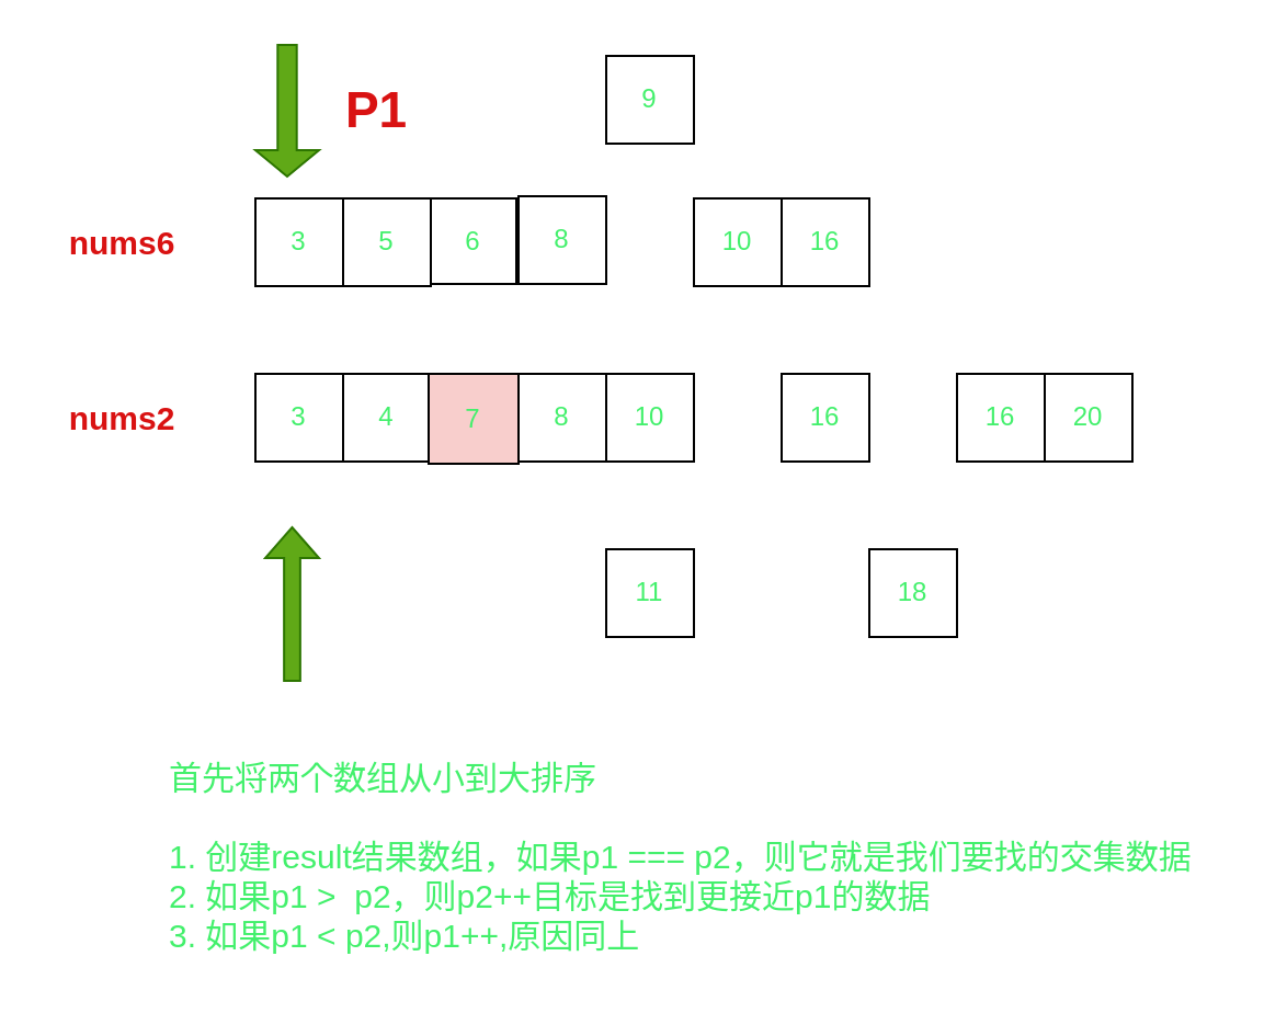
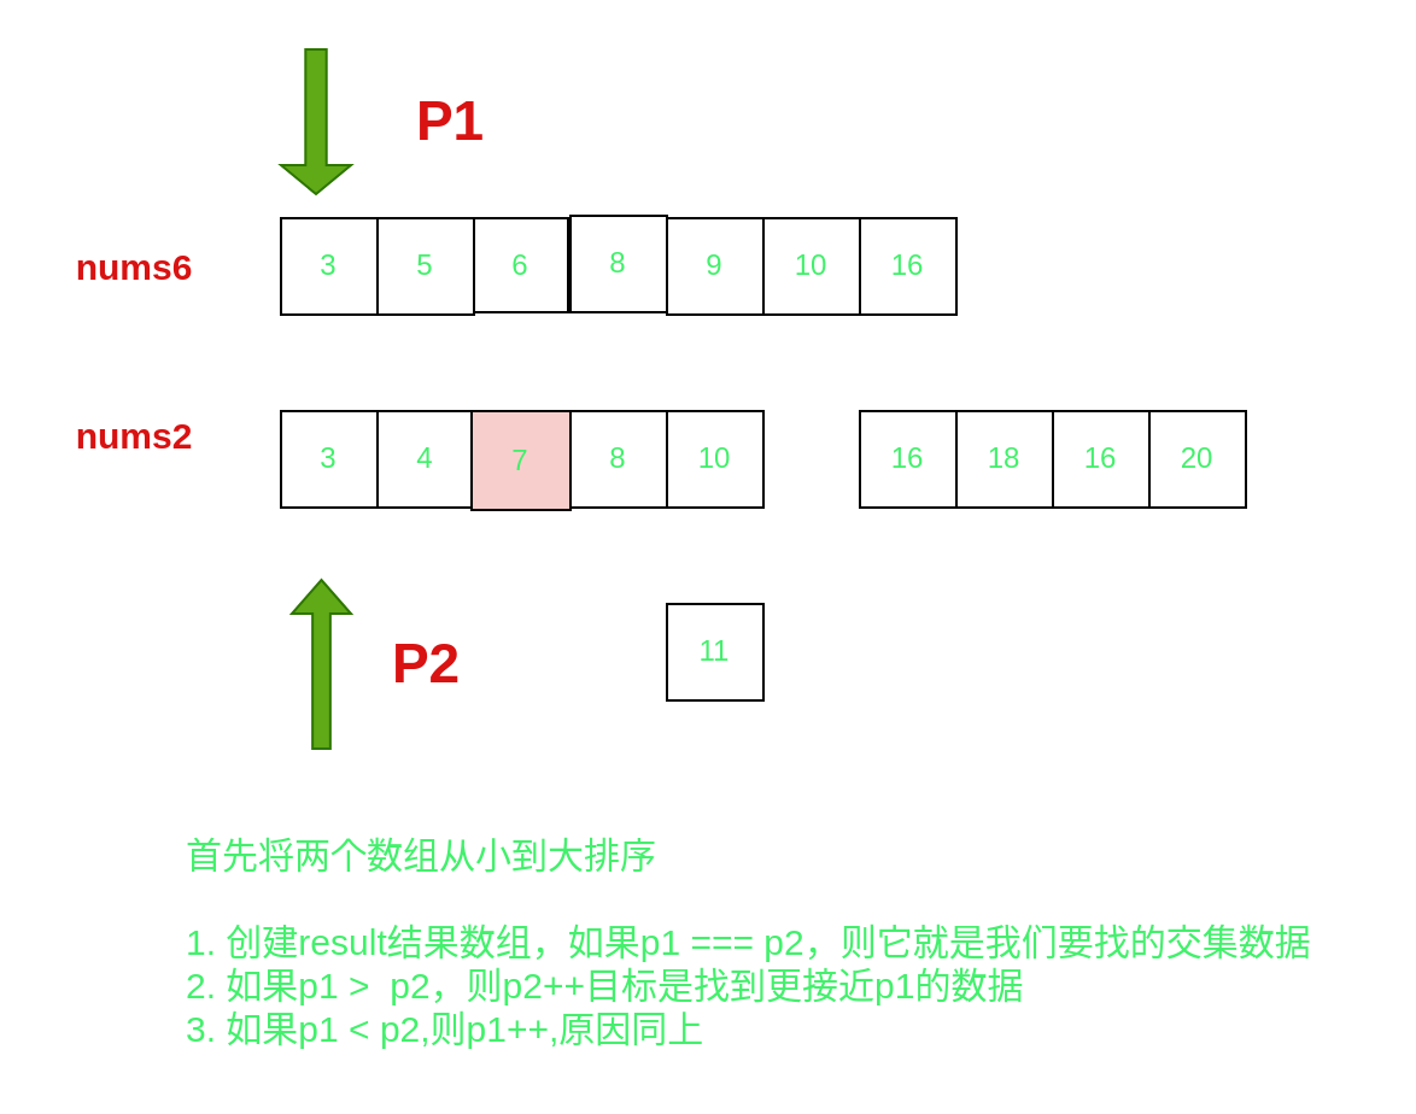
- <mxCell id="7" value="&lt;span style=&quot;color: rgb(67, 240, 108);&quot;&gt;9&lt;/span&gt;" style="whiteSpace=wrap;html=1;aspect=fixed;" parent="1" vertex="1"><mxGeometry x="276" y="25" width="40" height="40" as="geometry" /></mxCell>
+ <mxCell id="7" value="&lt;span style=&quot;color: rgb(67, 240, 108);&quot;&gt;9&lt;/span&gt;" style="whiteSpace=wrap;html=1;aspect=fixed;" parent="1" vertex="1"><mxGeometry x="276" y="90" width="40" height="40" as="geometry" /></mxCell>
- <mxCell id="24" value="&lt;b style=&quot;font-size: 23px;&quot;&gt;P1&lt;/b&gt;" style="text;html=1;align=center;verticalAlign=middle;resizable=0;points=[];autosize=1;strokeColor=none;fillColor=none;fontColor=#d91212;fontSize=23;" parent="1" vertex="1"><mxGeometry x="146" y="30" width="50" height="40" as="geometry" /></mxCell>
+ <mxCell id="24" value="&lt;b style=&quot;font-size: 23px;&quot;&gt;P1&lt;/b&gt;" style="text;html=1;align=center;verticalAlign=middle;resizable=0;points=[];autosize=1;strokeColor=none;fillColor=none;fontColor=#d91212;fontSize=23;" parent="1" vertex="1"><mxGeometry x="161" y="30" width="50" height="40" as="geometry" /></mxCell>
- <mxCell id="20" value="&lt;font color=&quot;#d91212&quot; style=&quot;font-size: 15px;&quot;&gt;&lt;b style=&quot;font-size: 15px;&quot;&gt;nums2&lt;/b&gt;&lt;/font&gt;" style="text;html=1;align=center;verticalAlign=middle;resizable=0;points=[];autosize=1;strokeColor=none;fillColor=none;fontSize=15;" parent="1" vertex="1"><mxGeometry x="20" y="175" width="70" height="30" as="geometry" /></mxCell>
+ <mxCell id="20" value="&lt;font color=&quot;#d91212&quot; style=&quot;font-size: 15px;&quot;&gt;&lt;b style=&quot;font-size: 15px;&quot;&gt;nums2&lt;/b&gt;&lt;/font&gt;" style="text;html=1;align=center;verticalAlign=middle;resizable=0;points=[];autosize=1;strokeColor=none;fillColor=none;fontSize=15;" parent="1" vertex="1"><mxGeometry x="20" y="165" width="70" height="30" as="geometry" /></mxCell>
- <mxCell id="16" value="&lt;span style=&quot;color: rgb(67, 240, 108);&quot;&gt;18&lt;/span&gt;" style="whiteSpace=wrap;html=1;aspect=fixed;" parent="1" vertex="1"><mxGeometry x="396" y="250" width="40" height="40" as="geometry" /></mxCell>
+ <mxCell id="16" value="&lt;span style=&quot;color: rgb(67, 240, 108);&quot;&gt;18&lt;/span&gt;" style="whiteSpace=wrap;html=1;aspect=fixed;" parent="1" vertex="1"><mxGeometry x="396" y="170" width="40" height="40" as="geometry" /></mxCell>
+ <mxCell id="23" value="&lt;b style=&quot;font-size: 23px;&quot;&gt;P2&lt;/b&gt;" style="text;html=1;align=center;verticalAlign=middle;resizable=0;points=[];autosize=1;strokeColor=none;fillColor=none;fontColor=#d91212;fontSize=23;" parent="1" vertex="1"><mxGeometry x="151" y="255" width="50" height="40" as="geometry" /></mxCell>
